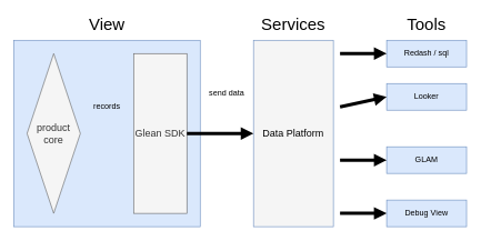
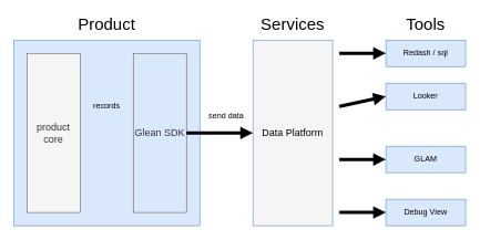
- <mxCell id="6" value="&lt;div style=&quot;font-size: 25px&quot;&gt;&lt;font style=&quot;font-size: 25px&quot;&gt;View&lt;/font&gt;&lt;/div&gt;" style="text;html=1;strokeColor=none;fillColor=none;align=center;verticalAlign=middle;whiteSpace=wrap;rounded=0;" vertex="1" parent="1"><mxGeometry x="130" y="20" width="60" height="30" as="geometry" /></mxCell>
+ <mxCell id="6" value="&lt;div style=&quot;font-size: 25px&quot;&gt;&lt;font style=&quot;font-size: 25px&quot;&gt;Product&lt;/font&gt;&lt;/div&gt;" style="text;html=1;strokeColor=none;fillColor=none;align=center;verticalAlign=middle;whiteSpace=wrap;rounded=0;" vertex="1" parent="1"><mxGeometry x="130" y="20" width="60" height="30" as="geometry" /></mxCell>
- <mxCell id="9" value="&lt;div&gt;send data&lt;/div&gt;" style="text;html=1;strokeColor=none;fillColor=none;align=center;verticalAlign=middle;whiteSpace=wrap;rounded=0;" vertex="1" parent="1"><mxGeometry x="310" y="125" width="60" height="30" as="geometry" /></mxCell>
+ <mxCell id="9" value="&lt;div&gt;send data&lt;/div&gt;" style="text;html=1;strokeColor=none;fillColor=none;align=center;verticalAlign=middle;whiteSpace=wrap;rounded=0;" vertex="1" parent="1"><mxGeometry x="310" y="160" width="60" height="30" as="geometry" /></mxCell>
- <mxCell id="3" value="&lt;div style=&quot;font-size: 15px&quot;&gt;&lt;font style=&quot;font-size: 15px&quot;&gt;product&lt;/font&gt;&lt;/div&gt;&lt;div style=&quot;font-size: 15px&quot;&gt;&lt;font style=&quot;font-size: 15px&quot;&gt;core&lt;br&gt;&lt;/font&gt;&lt;/div&gt;" style="rhombus;whiteSpace=wrap;html=1;fillColor=#f5f5f5;fontColor=#333333;strokeColor=#666666;" vertex="1" parent="1"><mxGeometry x="40" y="80" width="80" height="240" as="geometry" /></mxCell>
+ <mxCell id="3" value="&lt;div style=&quot;font-size: 15px&quot;&gt;&lt;font style=&quot;font-size: 15px&quot;&gt;product&lt;/font&gt;&lt;/div&gt;&lt;div style=&quot;font-size: 15px&quot;&gt;&lt;font style=&quot;font-size: 15px&quot;&gt;core&lt;br&gt;&lt;/font&gt;&lt;/div&gt;" style="rounded=0;whiteSpace=wrap;html=1;fillColor=#f5f5f5;fontColor=#333333;strokeColor=#666666;" vertex="1" parent="1"><mxGeometry x="40" y="80" width="80" height="240" as="geometry" /></mxCell>
- <mxCell id="4" value="&lt;font style=&quot;font-size: 15px&quot;&gt;Glean SDK&lt;/font&gt;" style="rounded=0;whiteSpace=wrap;html=1;fillColor=#f5f5f5;fontColor=#333333;strokeColor=#666666;" vertex="1" parent="1"><mxGeometry x="200" y="80" width="80" height="240" as="geometry" /></mxCell>
+ <mxCell id="4" value="&lt;font style=&quot;font-size: 15px&quot;&gt;Glean SDK&lt;/font&gt;" style="rounded=0;whiteSpace=wrap;html=1;fillColor=#dae8fc;fontColor=#333333;strokeColor=#666666;" vertex="1" parent="1"><mxGeometry x="200" y="80" width="80" height="240" as="geometry" /></mxCell>
